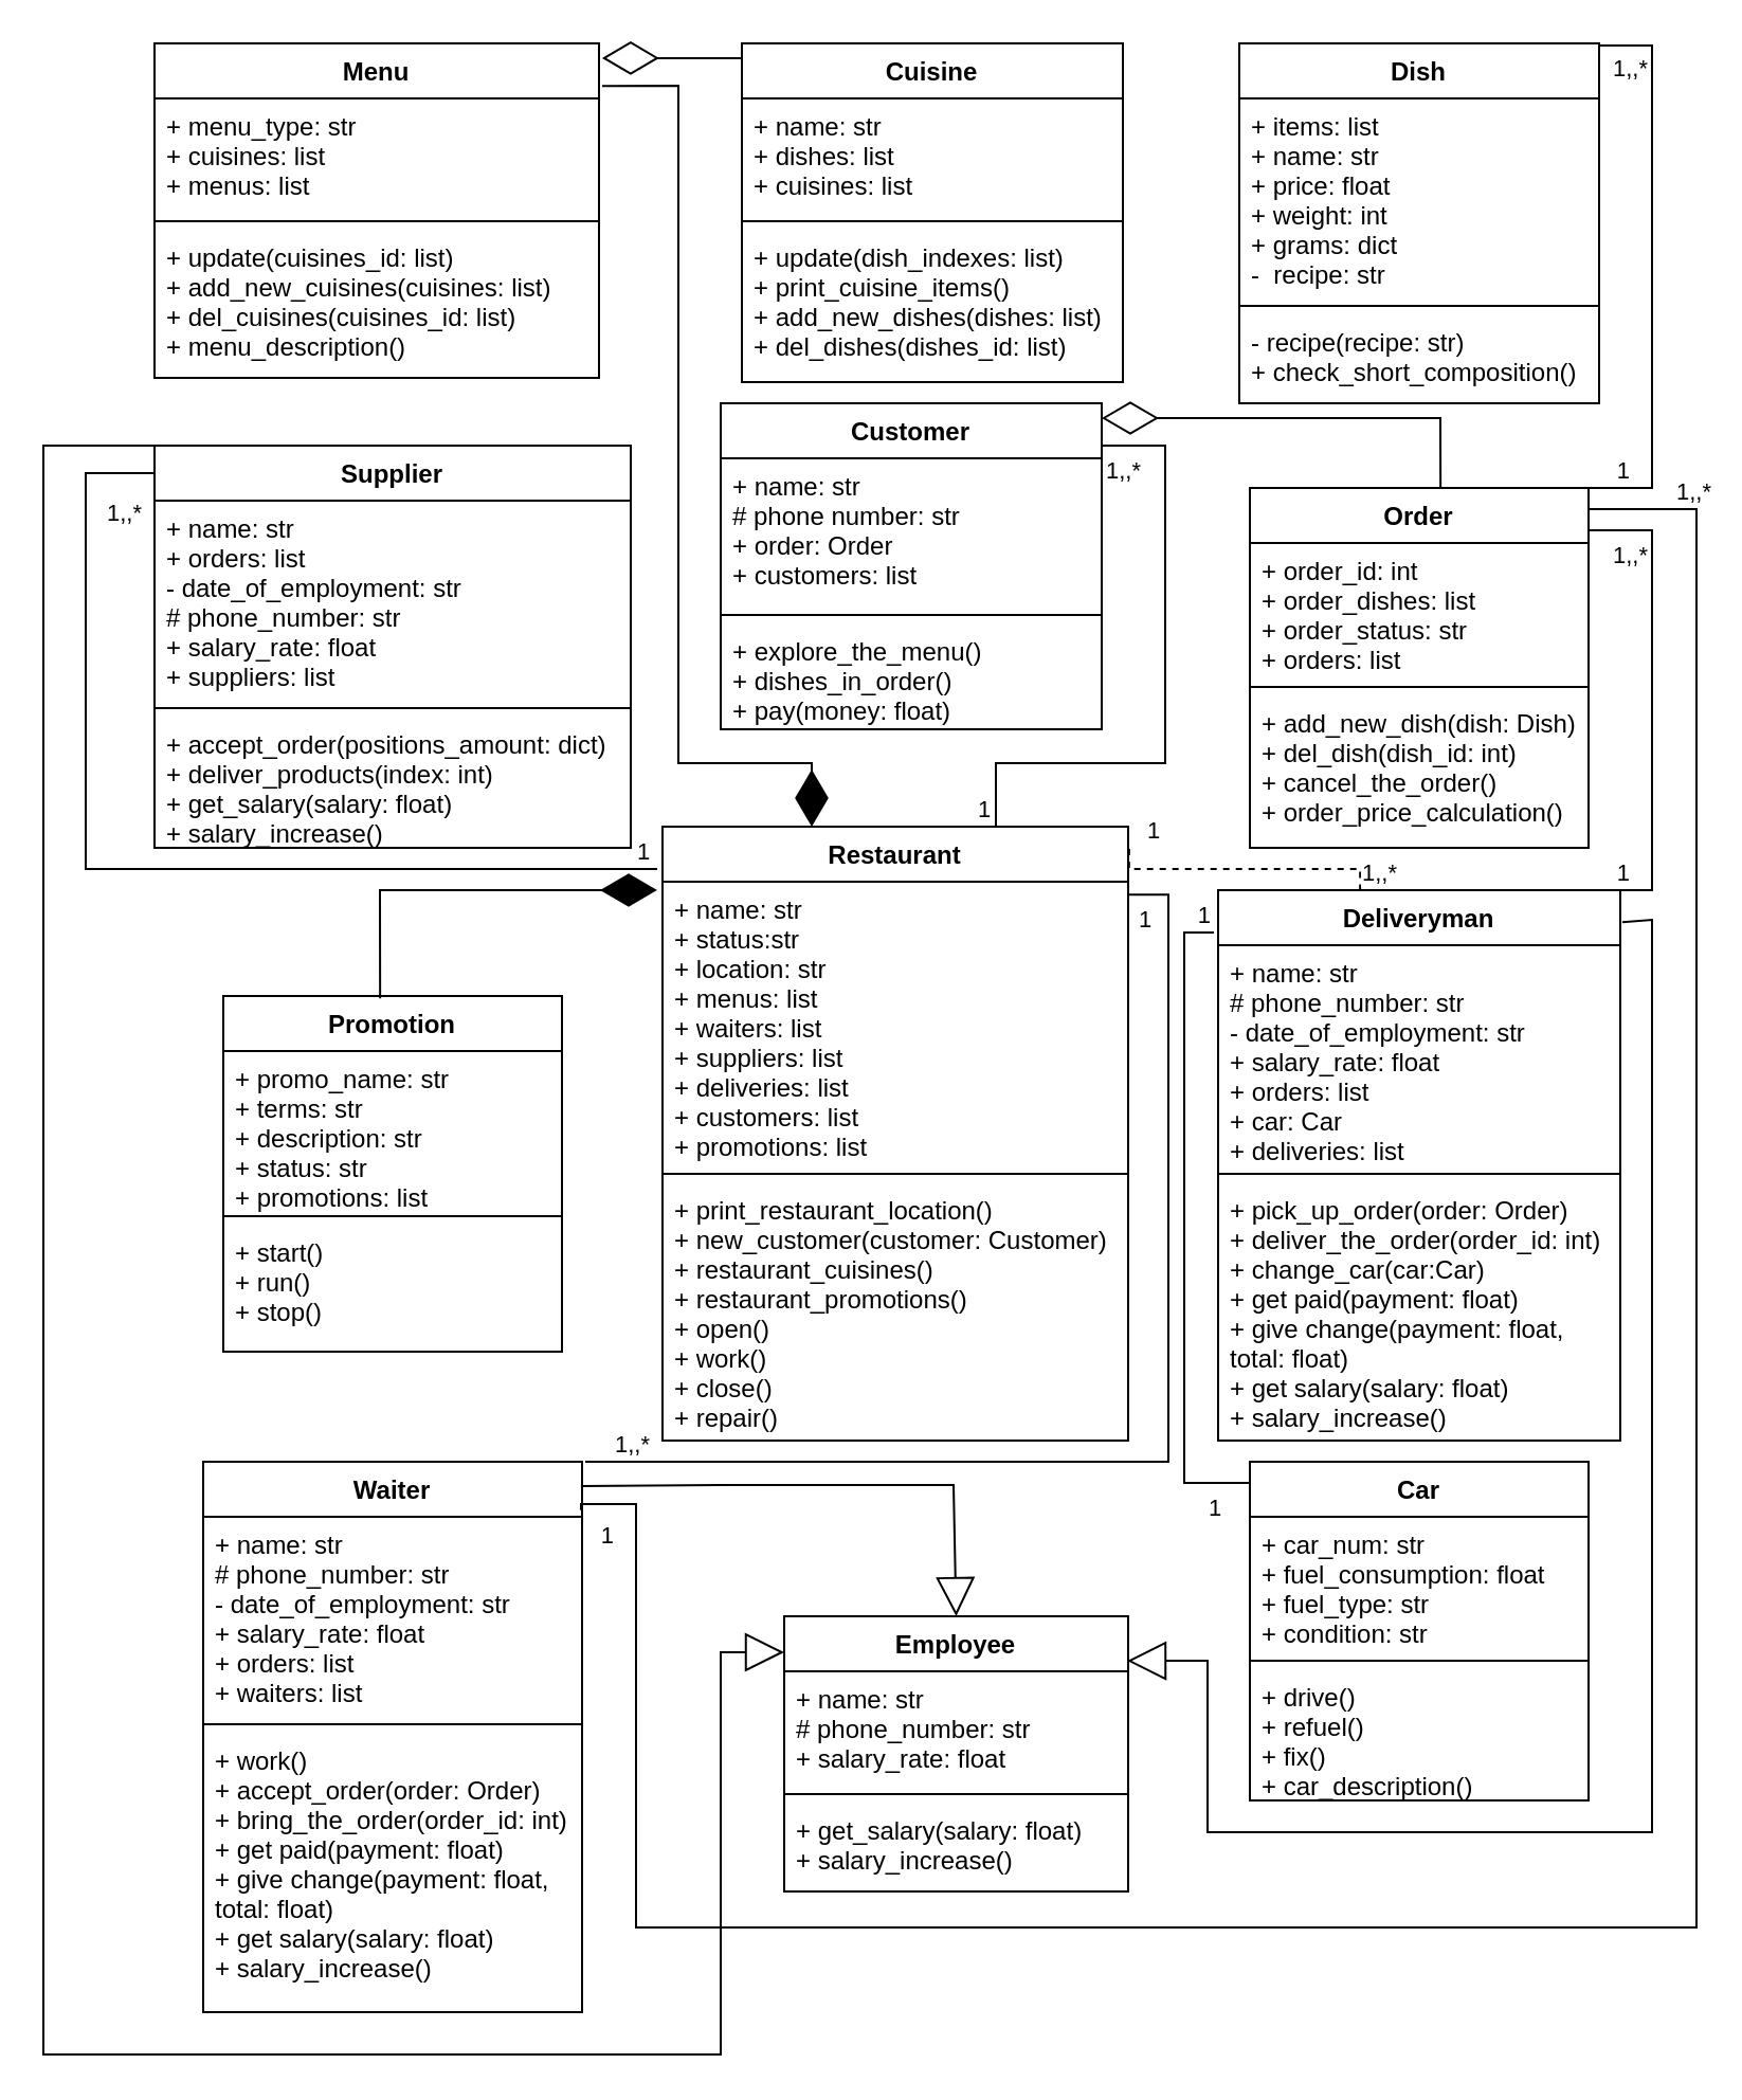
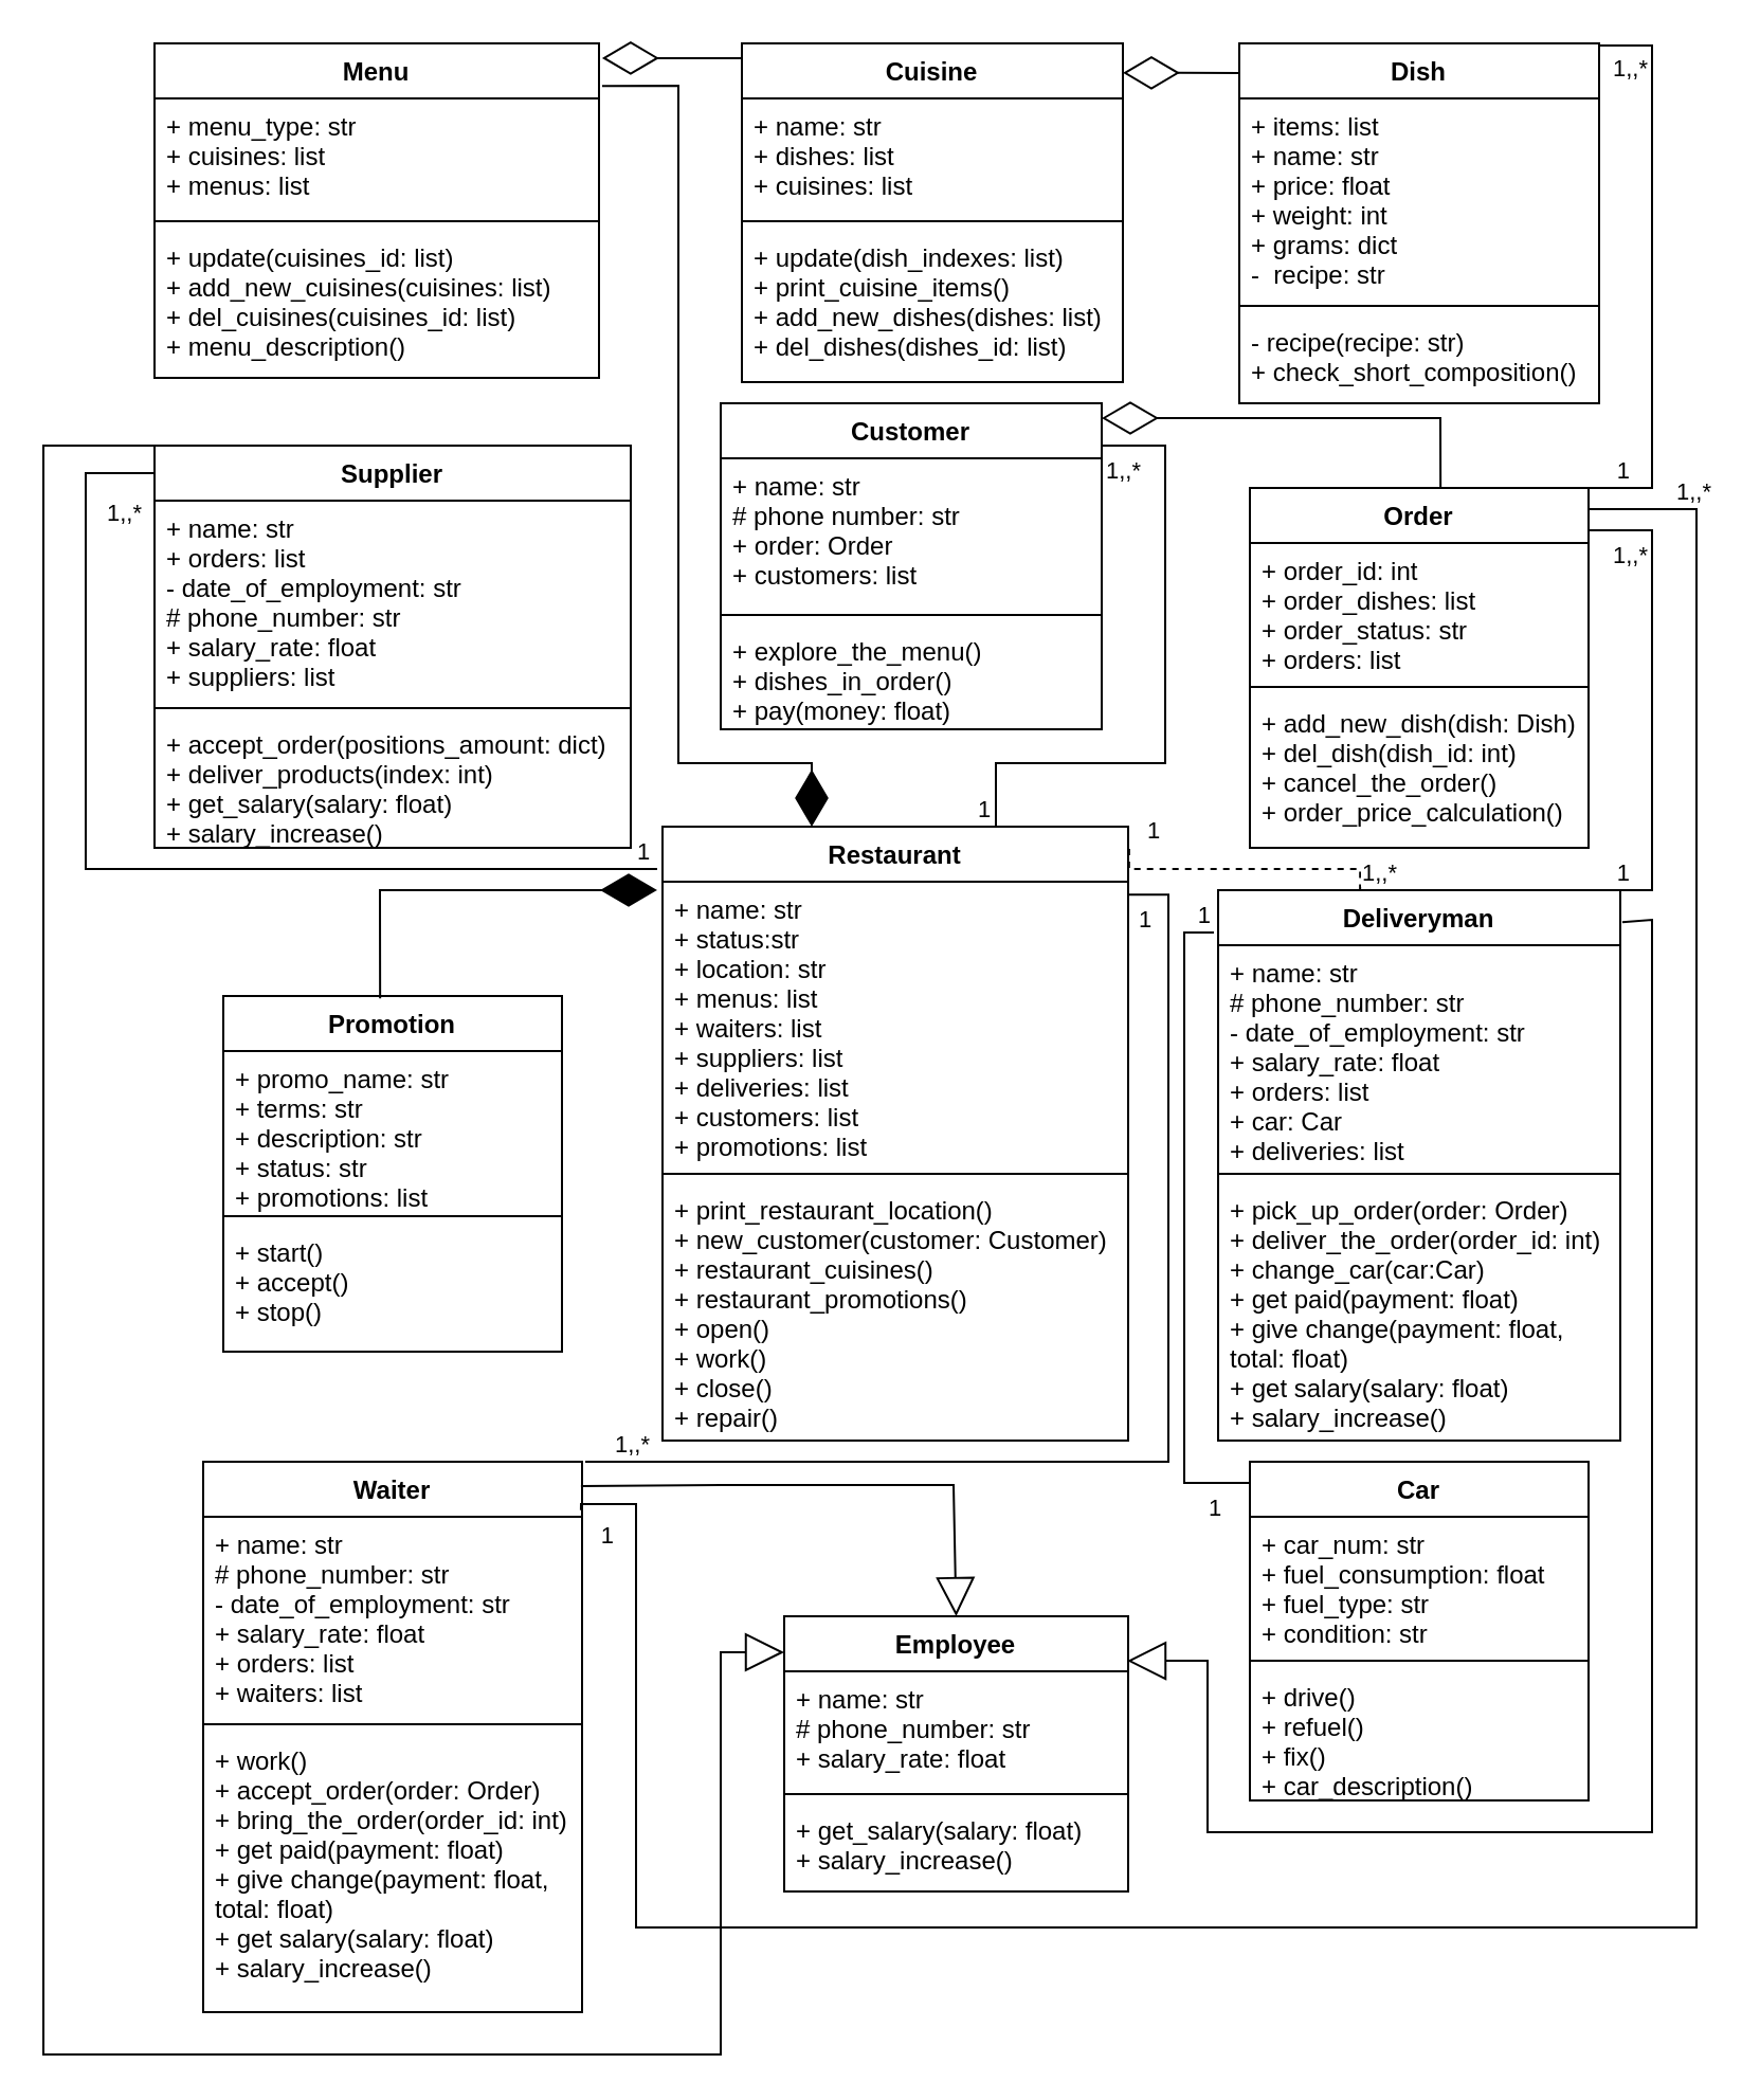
+ <mxCell id="47" value="" style="endArrow=diamondThin;endFill=0;endSize=24;html=1;rounded=0;entryX=1;entryY=0.087;entryDx=0;entryDy=0;entryPerimeter=0;exitX=0;exitY=0.082;exitDx=0;exitDy=0;exitPerimeter=0;" parent="1" source="26" target="30" edge="1"><mxGeometry width="160" relative="1" as="geometry"><mxPoint x="580" y="27" as="sourcePoint" /><mxPoint x="430" y="60" as="targetPoint" /><Array as="points" /></mxGeometry></mxCell>
- <mxCell id="25" value="+ start()&#10;+ run()&#10;+ stop()&#10;&#10;" style="text;strokeColor=none;fillColor=none;align=left;verticalAlign=top;spacingLeft=4;spacingRight=4;overflow=hidden;rotatable=0;points=[[0,0.5],[1,0.5]];portConstraint=eastwest;" parent="22" vertex="1"><mxGeometry y="108" width="160" height="60" as="geometry" /></mxCell>
+ <mxCell id="25" value="+ start()&#10;+ accept()&#10;+ stop()&#10;&#10;" style="text;strokeColor=none;fillColor=none;align=left;verticalAlign=top;spacingLeft=4;spacingRight=4;overflow=hidden;rotatable=0;points=[[0,0.5],[1,0.5]];portConstraint=eastwest;" parent="22" vertex="1"><mxGeometry y="108" width="160" height="60" as="geometry" /></mxCell>
